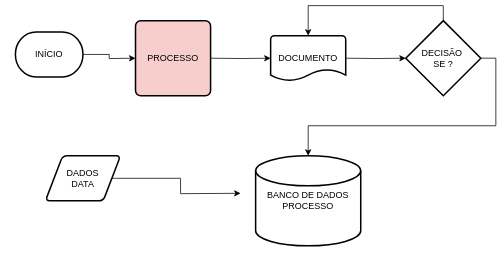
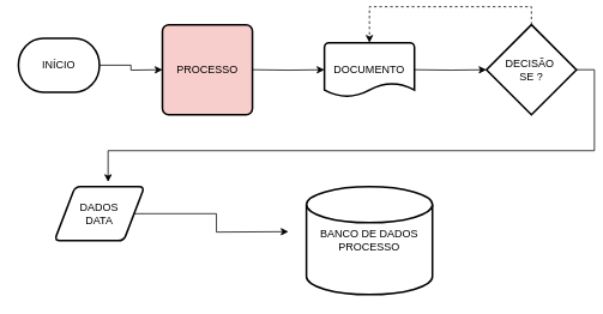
- <mxCell id="13" style="edgeStyle=orthogonalEdgeStyle;rounded=0;orthogonalLoop=1;jettySize=auto;html=1;exitX=0.5;exitY=0;exitDx=0;exitDy=0;exitPerimeter=0;entryX=0.5;entryY=0;entryDx=0;entryDy=0;entryPerimeter=0;" edge="1" parent="1" source="7" target="5"><mxGeometry relative="1" as="geometry" /></mxCell>
+ <mxCell id="13" style="edgeStyle=orthogonalEdgeStyle;rounded=0;orthogonalLoop=1;jettySize=auto;html=1;exitX=0.5;exitY=0;exitDx=0;exitDy=0;exitPerimeter=0;entryX=0.5;entryY=0;entryDx=0;entryDy=0;entryPerimeter=0;dashed=1;" edge="1" parent="1" source="7" target="5"><mxGeometry relative="1" as="geometry" /></mxCell>
- <mxCell id="11" style="edgeStyle=orthogonalEdgeStyle;rounded=0;orthogonalLoop=1;jettySize=auto;html=1;exitX=1;exitY=0.5;exitDx=0;exitDy=0;exitPerimeter=0;" edge="1" parent="1" source="7" target="12"><mxGeometry relative="1" as="geometry" /></mxCell>
+ <mxCell id="11" style="edgeStyle=orthogonalEdgeStyle;rounded=0;orthogonalLoop=1;jettySize=auto;html=1;exitX=1;exitY=0.5;exitDx=0;exitDy=0;exitPerimeter=0;entryX=0.596;entryY=-0.087;entryDx=0;entryDy=0;entryPerimeter=0;" edge="1" parent="1" source="7" target="10"><mxGeometry relative="1" as="geometry" /></mxCell>
